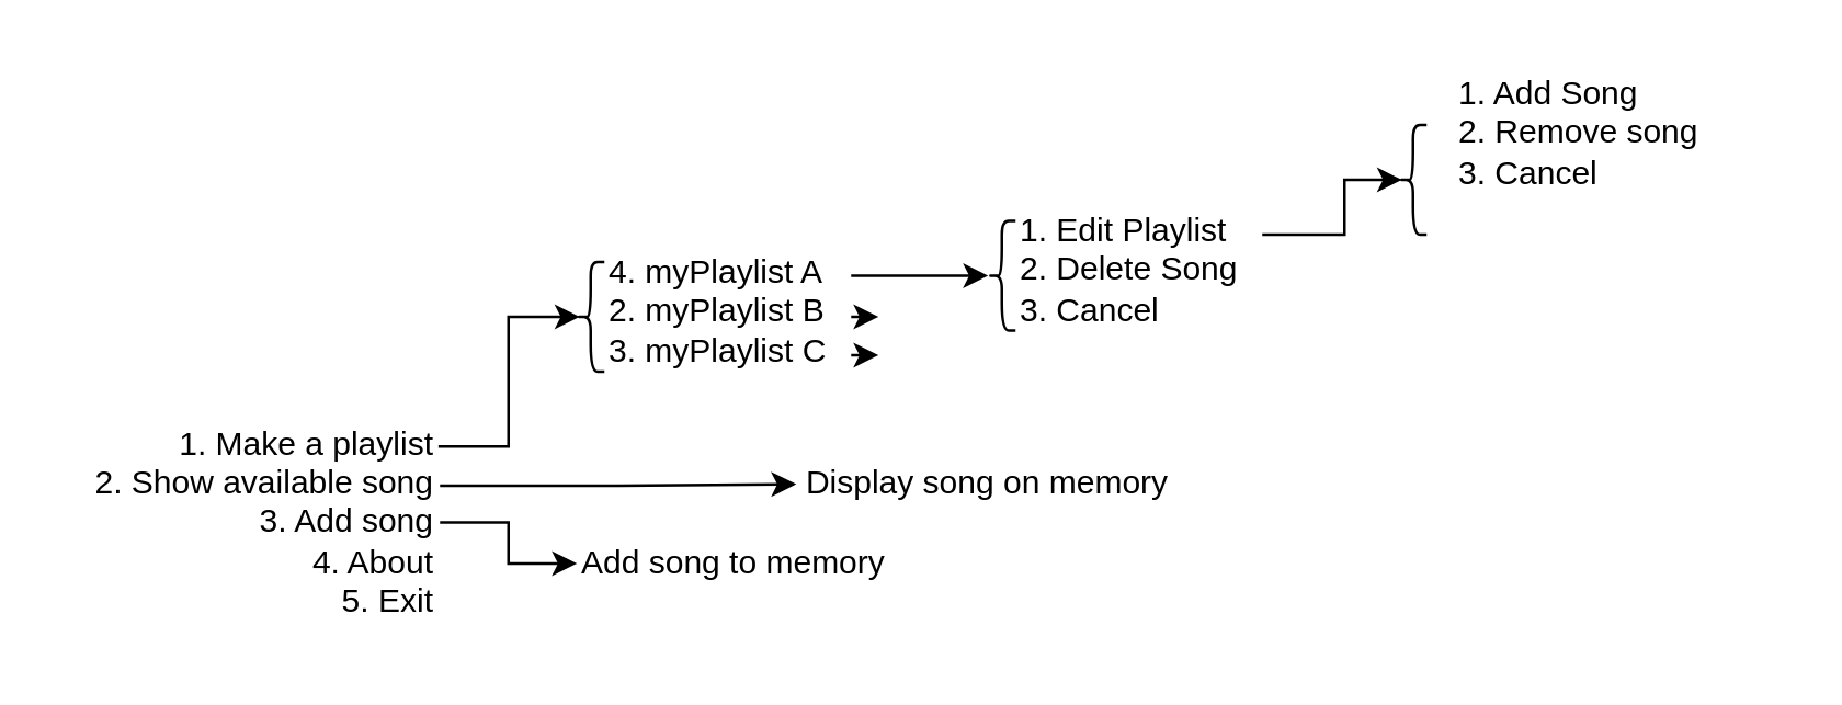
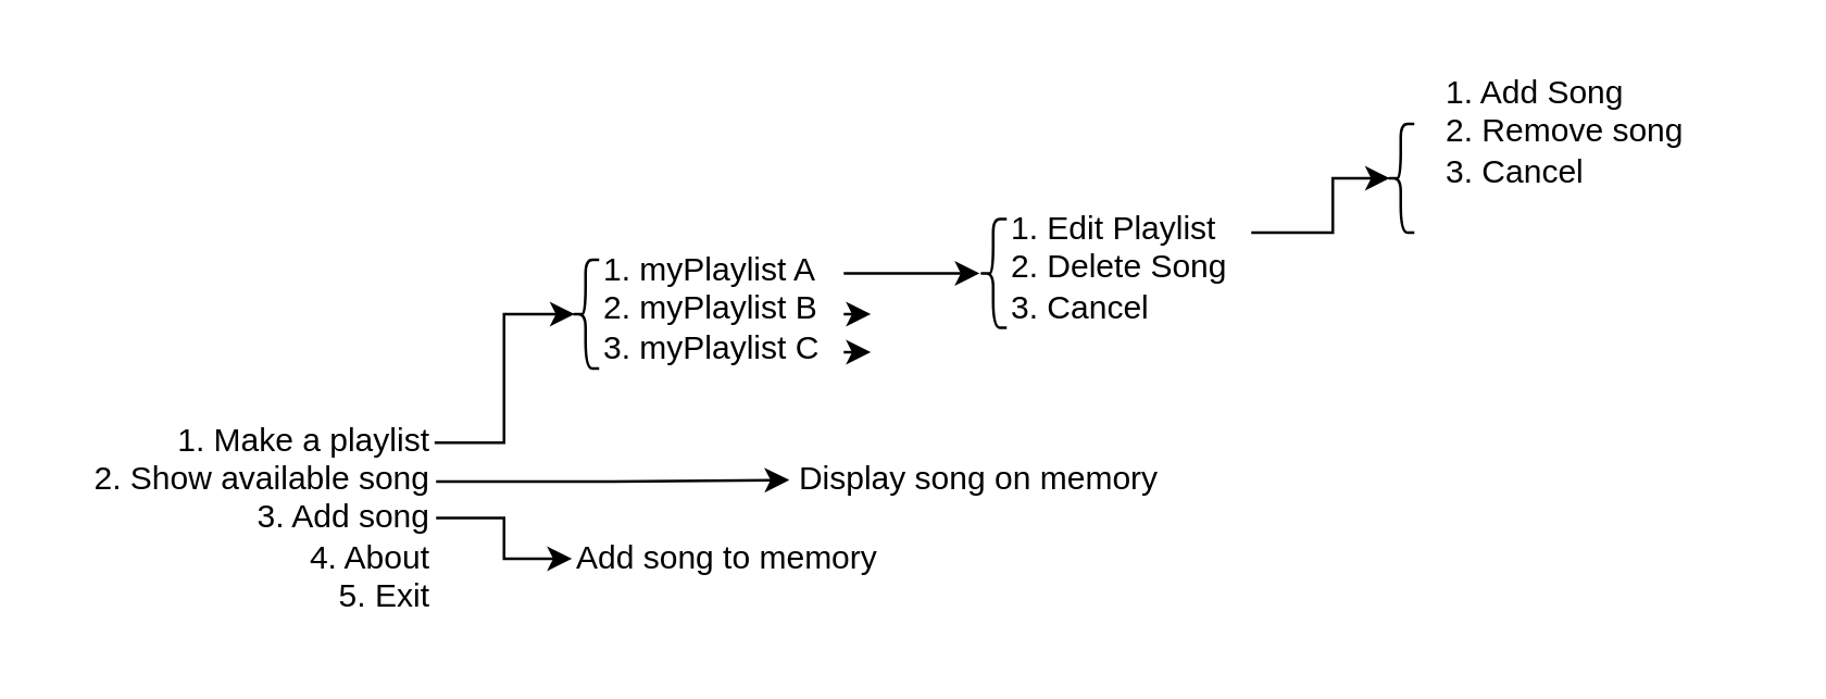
- <mxCell id="8" value="4. myPlaylist A&#10;2. myPlaylist B&#10;3. myPlaylist C" style="text;whiteSpace=wrap;html=1;" parent="1" vertex="1"><mxGeometry x="220" y="85" width="90" height="60" as="geometry" /></mxCell>
+ <mxCell id="8" value="1. myPlaylist A&#10;2. myPlaylist B&#10;3. myPlaylist C" style="text;whiteSpace=wrap;html=1;" parent="1" vertex="1"><mxGeometry x="220" y="85" width="90" height="60" as="geometry" /></mxCell>
